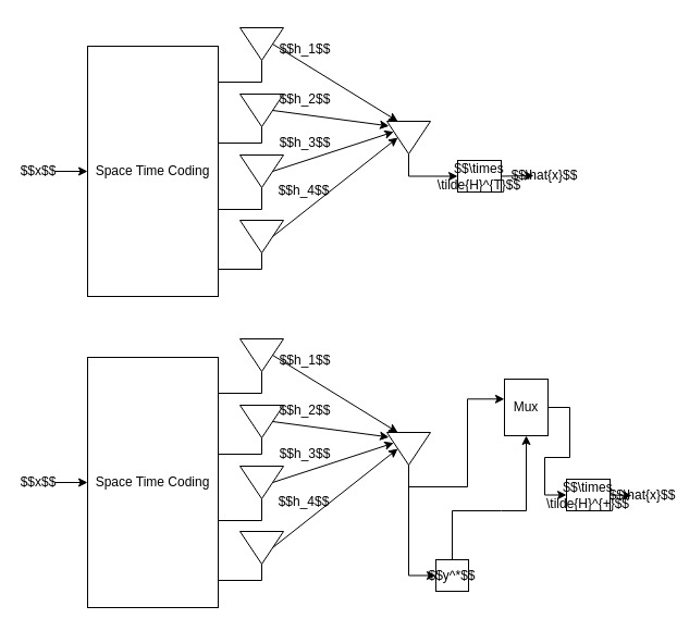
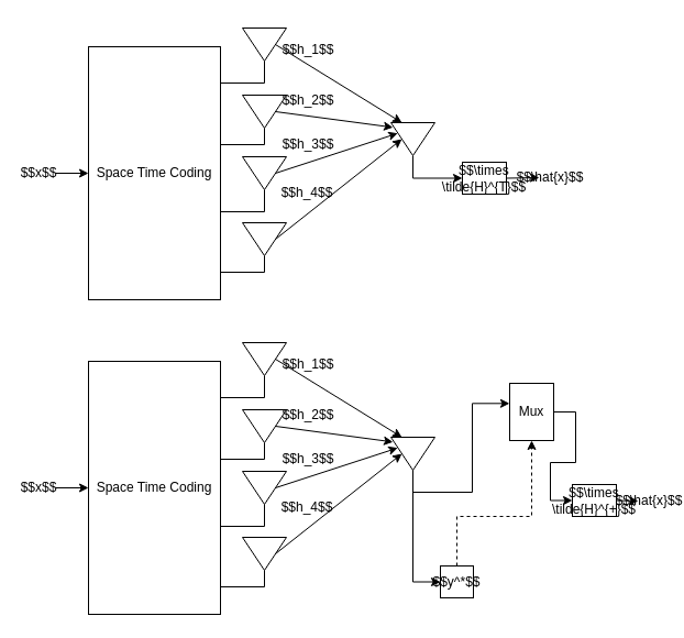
- <mxCell id="53" value="" style="edgeStyle=orthogonalEdgeStyle;rounded=0;orthogonalLoop=1;jettySize=auto;html=1;" edge="1" parent="1" source="54" target="52"><mxGeometry relative="1" as="geometry"><Array as="points"><mxPoint x="460" y="469" /><mxPoint x="460" y="469" /></Array></mxGeometry></mxCell>
+ <mxCell id="53" value="" style="edgeStyle=orthogonalEdgeStyle;rounded=0;orthogonalLoop=1;jettySize=auto;html=1;dashed=1;" edge="1" parent="1" source="54" target="52"><mxGeometry relative="1" as="geometry"><Array as="points"><mxPoint x="460" y="469" /><mxPoint x="460" y="469" /></Array></mxGeometry></mxCell>
